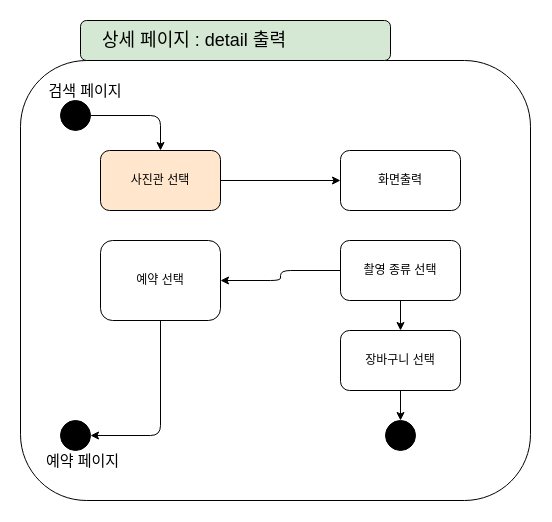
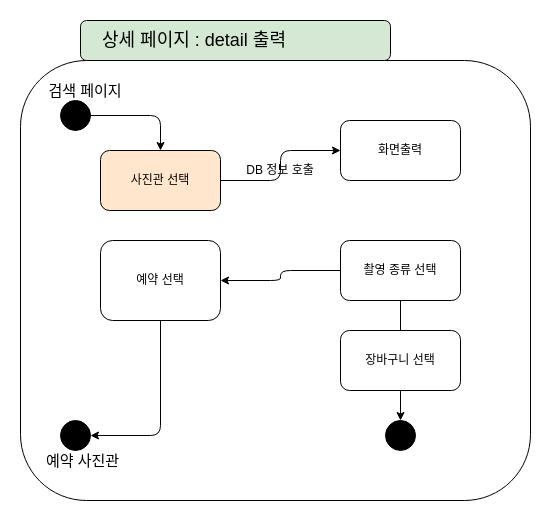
+ <mxCell id="16" value="DB 정보 호출" style="text;html=1;strokeColor=none;fillColor=none;align=center;verticalAlign=middle;whiteSpace=wrap;rounded=0;" parent="1" vertex="1"><mxGeometry x="230" y="160" width="100" height="20" as="geometry" /></mxCell>
- <mxCell id="8" value="화면출력" style="whiteSpace=wrap;html=1;rounded=1;" parent="1" vertex="1"><mxGeometry x="340" y="150" width="120" height="60" as="geometry" /></mxCell>
+ <mxCell id="8" value="화면출력" style="whiteSpace=wrap;html=1;rounded=1;" parent="1" vertex="1"><mxGeometry x="340" y="120" width="120" height="60" as="geometry" /></mxCell>
- <mxCell id="17" value="" style="endArrow=classic;html=1;exitX=0.5;exitY=1;exitDx=0;exitDy=0;" edge="1" parent="1" source="13" target="18"><mxGeometry width="50" height="50" relative="1" as="geometry"><mxPoint x="390" y="380" as="sourcePoint" /><mxPoint x="440" y="330" as="targetPoint" /></mxGeometry></mxCell>
+ <mxCell id="17" value="" style="endArrow=none;html=1;exitX=0.5;exitY=1;exitDx=0;exitDy=0;" edge="1" parent="1" source="13" target="18"><mxGeometry width="50" height="50" relative="1" as="geometry"><mxPoint x="390" y="380" as="sourcePoint" /><mxPoint x="440" y="330" as="targetPoint" /></mxGeometry></mxCell>
- <mxCell id="10" value="&lt;span style=&quot;font-size: 15px&quot;&gt;예약 페이지&lt;/span&gt;" style="text;html=1;strokeColor=none;fillColor=none;align=center;verticalAlign=middle;whiteSpace=wrap;rounded=1;" parent="1" vertex="1"><mxGeometry x="35" y="450" width="95" height="20" as="geometry" /></mxCell>
+ <mxCell id="10" value="&lt;span style=&quot;font-size: 15px&quot;&gt;예약 사진관&lt;/span&gt;" style="text;html=1;strokeColor=none;fillColor=none;align=center;verticalAlign=middle;whiteSpace=wrap;rounded=1;" parent="1" vertex="1"><mxGeometry x="35" y="450" width="95" height="20" as="geometry" /></mxCell>
